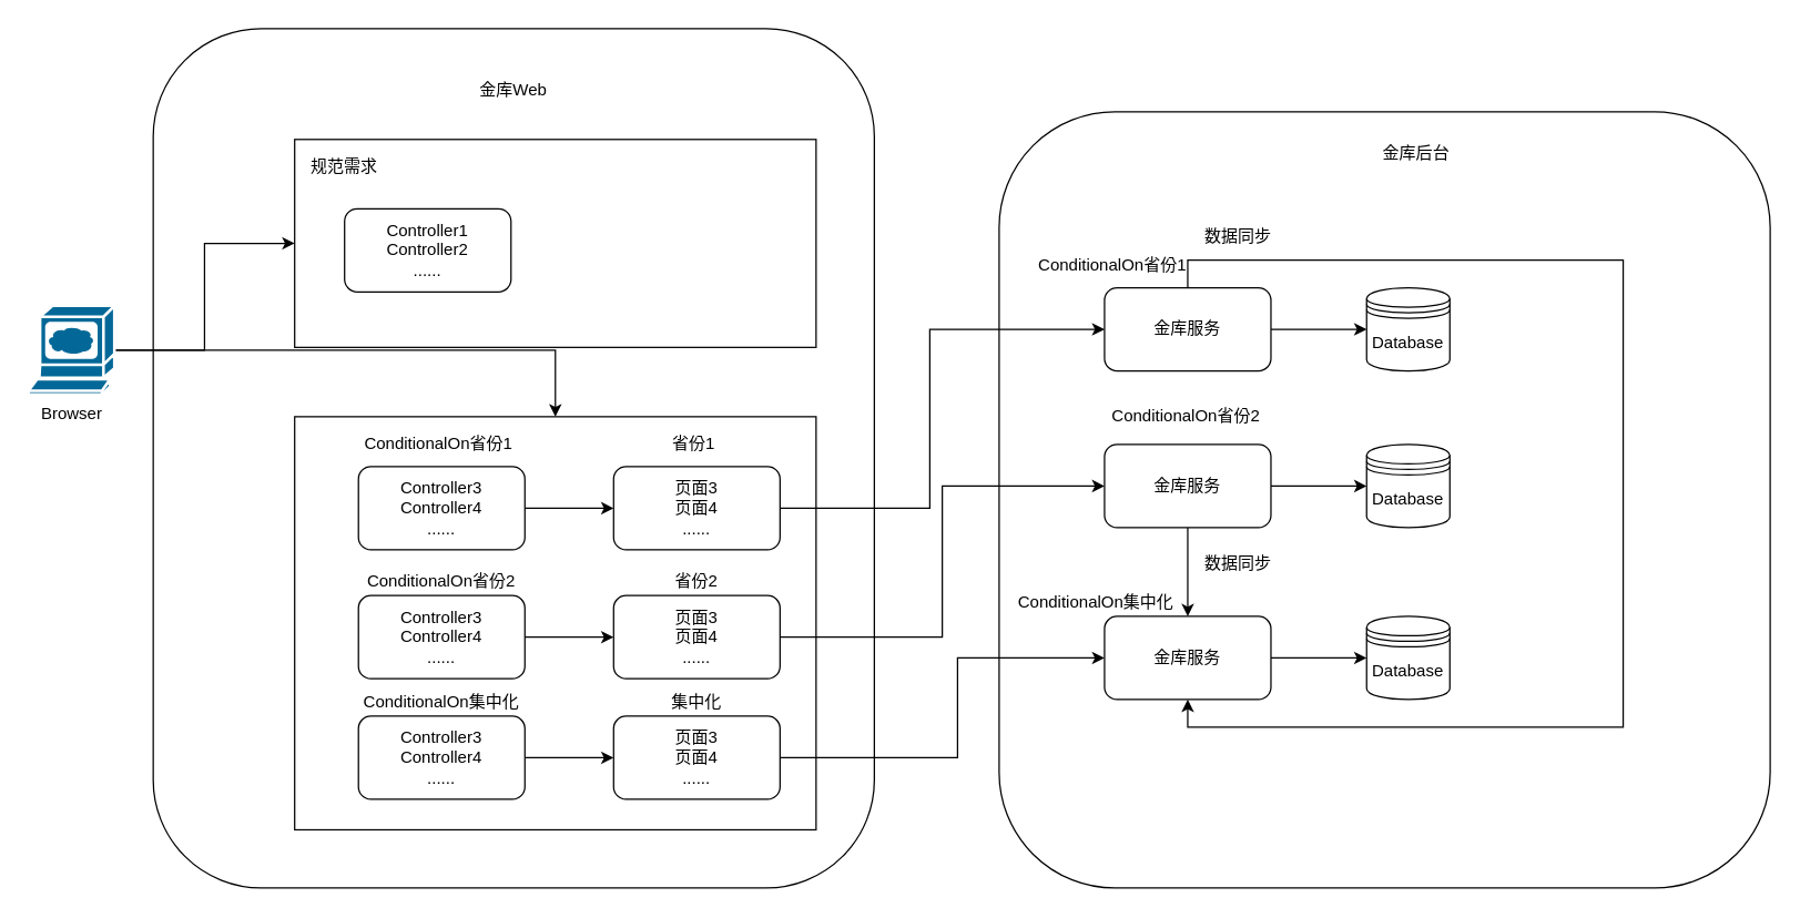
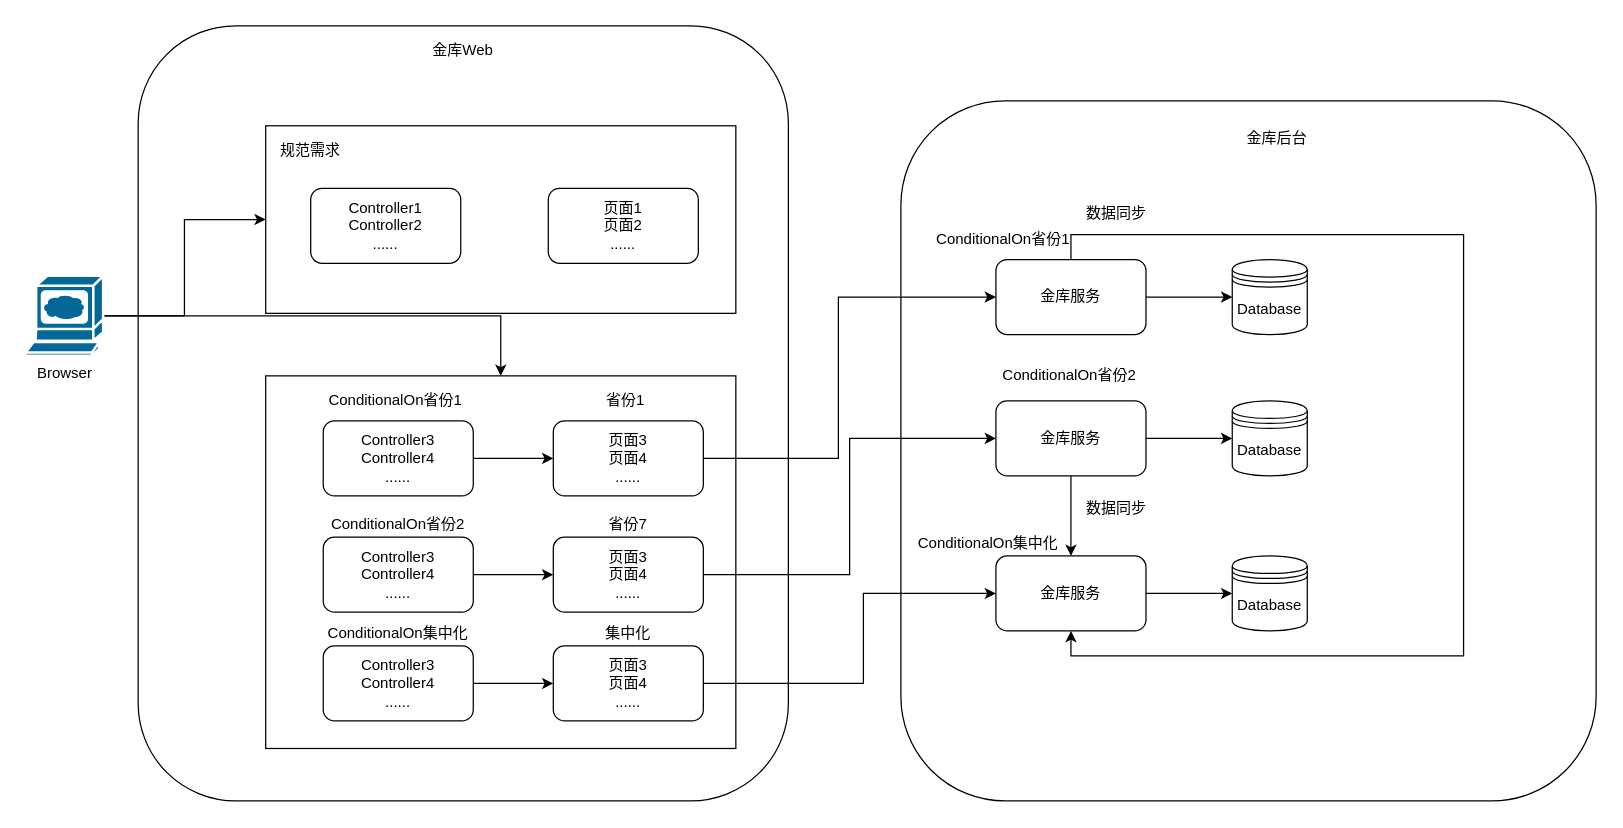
- <mxCell id="17" value="金库Web" style="text;html=1;strokeColor=none;fillColor=none;align=center;verticalAlign=middle;whiteSpace=wrap;rounded=0;" vertex="1" parent="1"><mxGeometry x="327" y="55" width="86" height="20" as="geometry" /></mxCell>
+ <mxCell id="17" value="金库Web" style="text;html=1;strokeColor=none;fillColor=none;align=center;verticalAlign=middle;whiteSpace=wrap;rounded=0;" vertex="1" parent="1"><mxGeometry x="327" y="30" width="86" height="20" as="geometry" /></mxCell>
+ <mxCell id="7" value="页面1&lt;br&gt;页面2&lt;br&gt;......" style="rounded=1;whiteSpace=wrap;html=1;" vertex="1" parent="1"><mxGeometry x="438" y="150" width="120" height="60" as="geometry" /></mxCell>
- <mxCell id="12" value="省份2" style="text;html=1;strokeColor=none;fillColor=none;align=center;verticalAlign=middle;whiteSpace=wrap;rounded=0;" vertex="1" parent="1"><mxGeometry x="482" y="409" width="40" height="20" as="geometry" /></mxCell>
+ <mxCell id="12" value="省份7" style="text;html=1;strokeColor=none;fillColor=none;align=center;verticalAlign=middle;whiteSpace=wrap;rounded=0;" vertex="1" parent="1"><mxGeometry x="482" y="409" width="40" height="20" as="geometry" /></mxCell>
